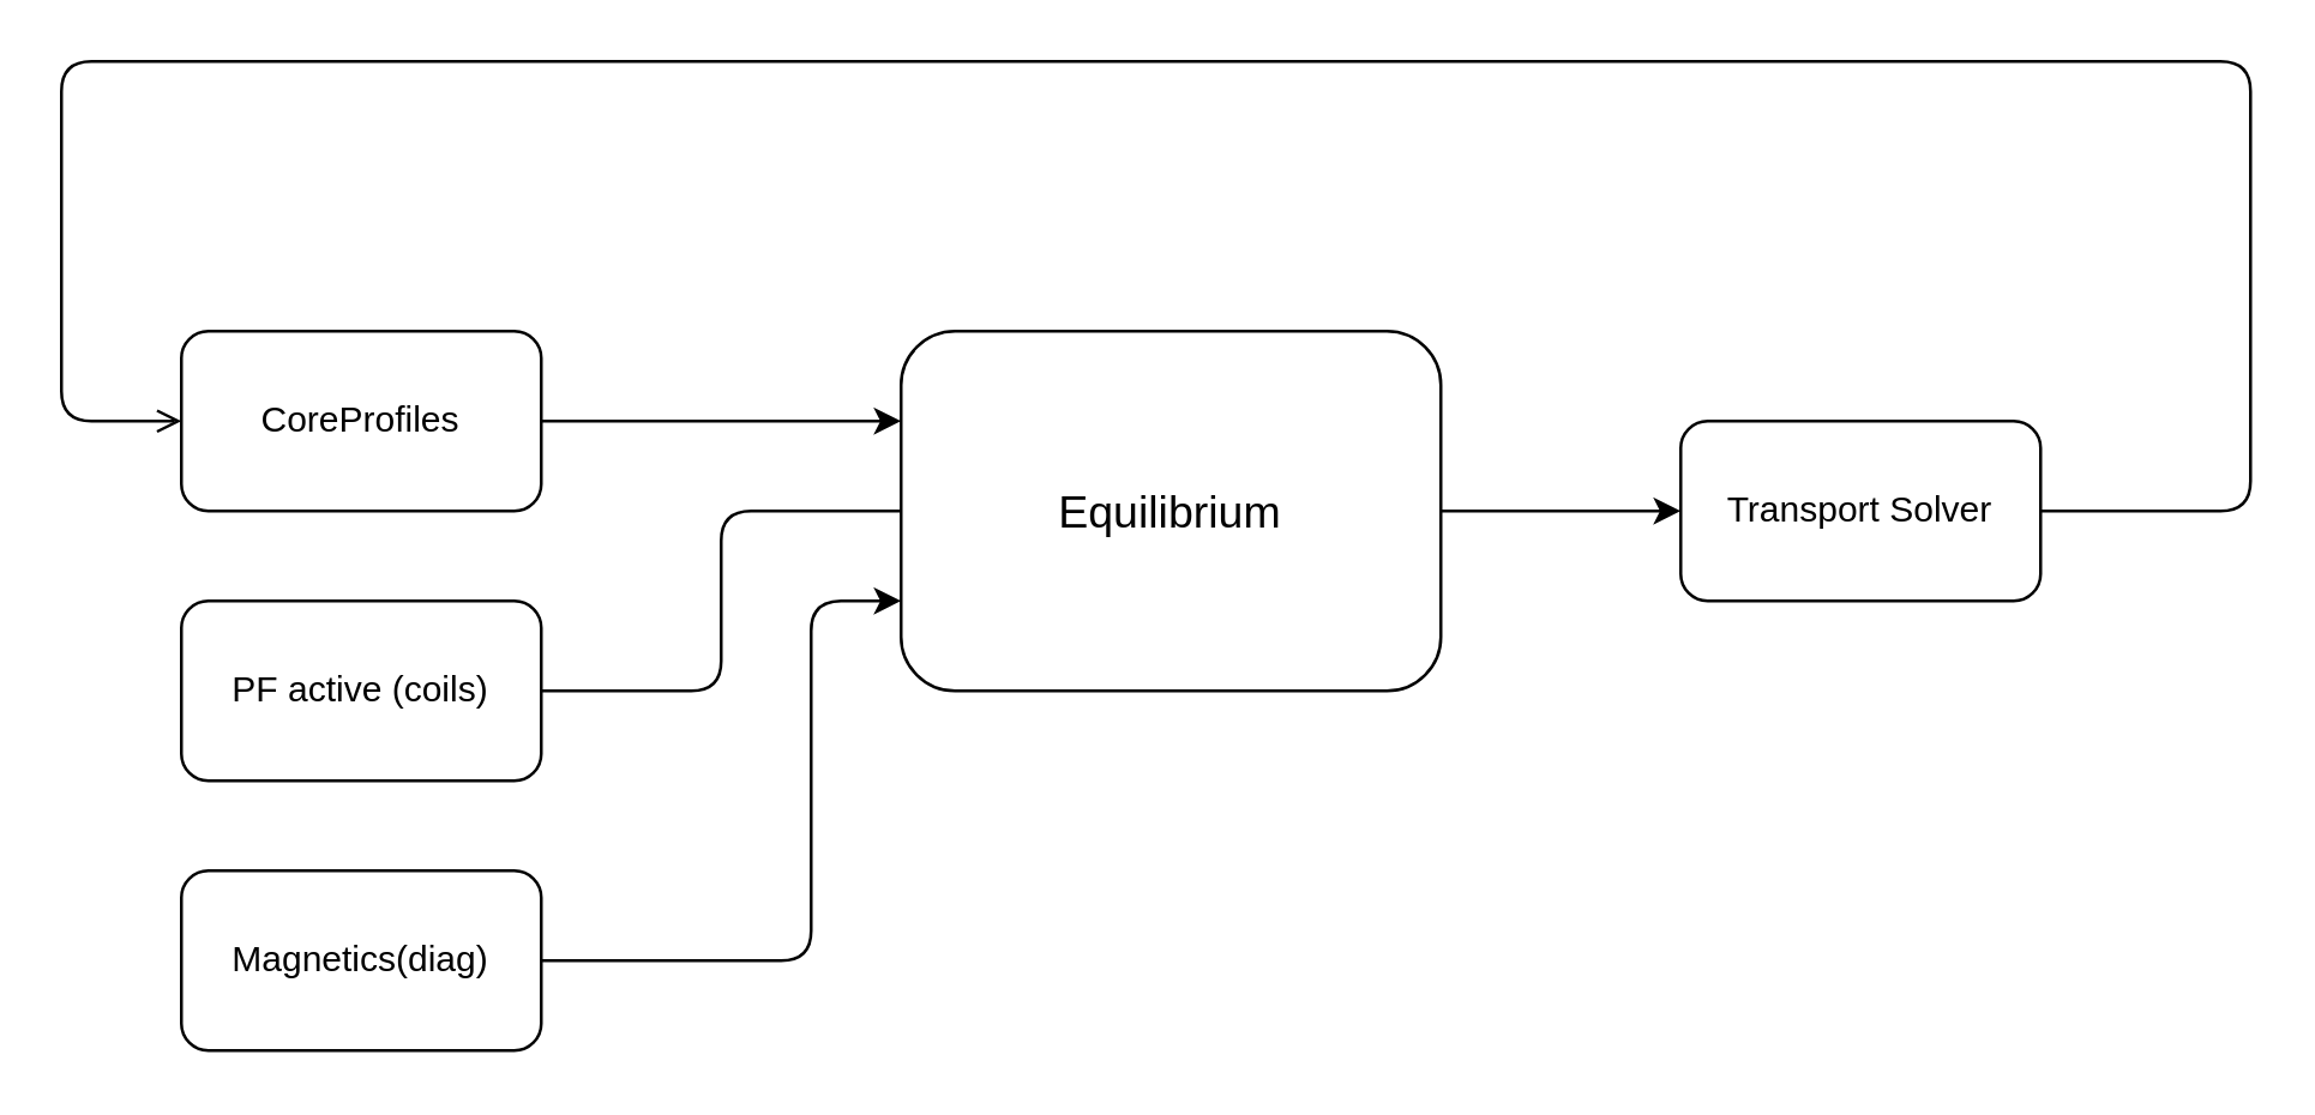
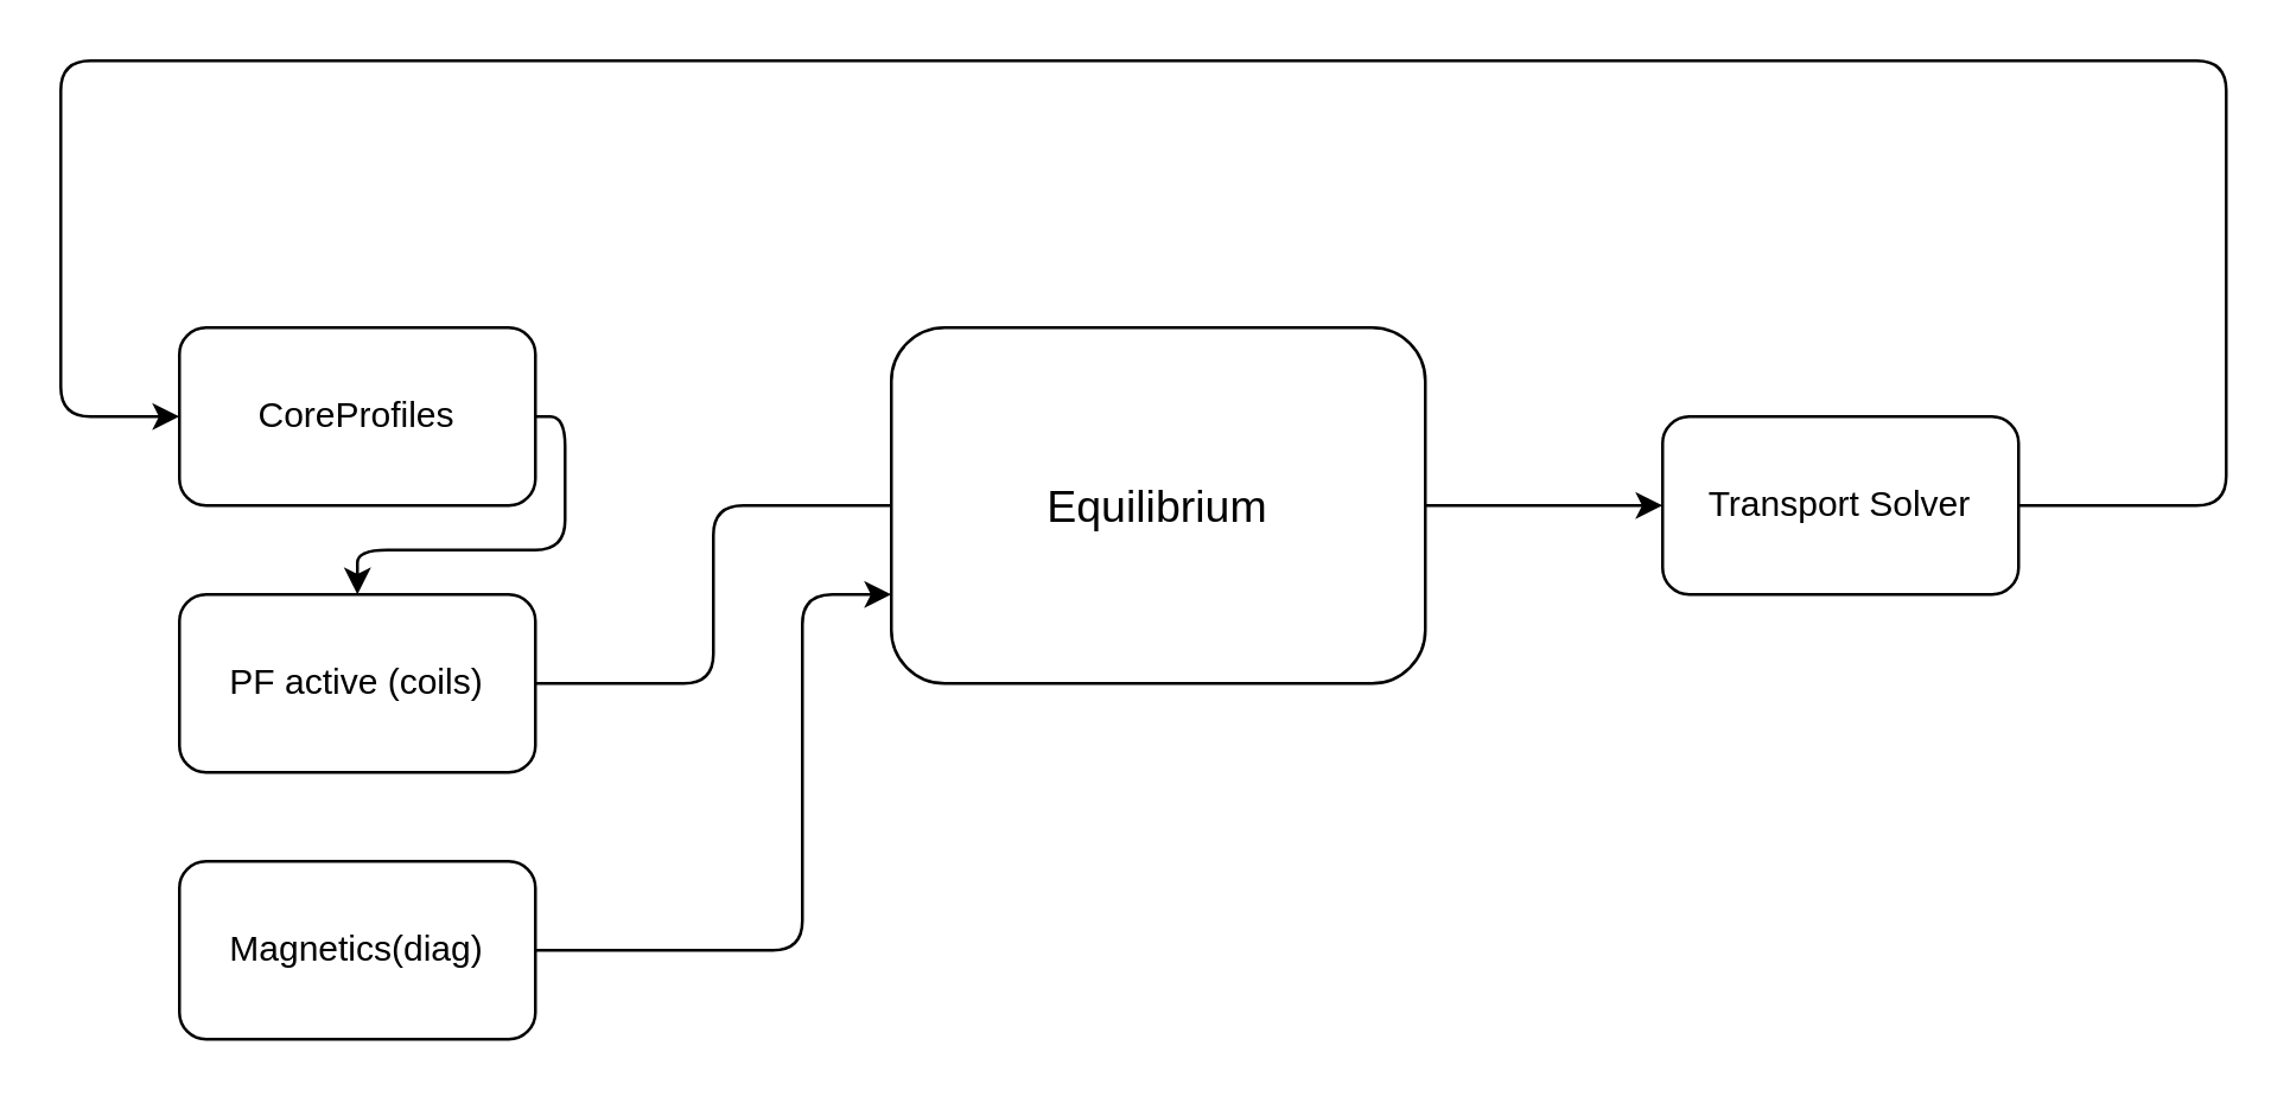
- <mxCell id="10" style="edgeStyle=orthogonalEdgeStyle;html=1;exitX=1;exitY=0.5;exitDx=0;exitDy=0;entryX=0;entryY=0.5;entryDx=0;entryDy=0;endArrow=open;" edge="1" parent="1" source="11" target="5"><mxGeometry relative="1" as="geometry"><Array as="points"><mxPoint x="750" y="170" /><mxPoint x="750" y="20" /><mxPoint x="20" y="20" /><mxPoint x="20" y="140" /></Array></mxGeometry></mxCell>
+ <mxCell id="10" style="edgeStyle=orthogonalEdgeStyle;html=1;exitX=1;exitY=0.5;exitDx=0;exitDy=0;entryX=0;entryY=0.5;entryDx=0;entryDy=0;" edge="1" parent="1" source="11" target="5"><mxGeometry relative="1" as="geometry"><Array as="points"><mxPoint x="750" y="170" /><mxPoint x="750" y="20" /><mxPoint x="20" y="20" /><mxPoint x="20" y="140" /></Array></mxGeometry></mxCell>
- <mxCell id="4" style="edgeStyle=orthogonalEdgeStyle;html=1;exitX=1;exitY=0.5;exitDx=0;exitDy=0;entryX=0;entryY=0.25;entryDx=0;entryDy=0;" edge="1" parent="1" source="5" target="3"><mxGeometry relative="1" as="geometry" /></mxCell>
+ <mxCell id="4" style="edgeStyle=orthogonalEdgeStyle;html=1;exitX=1;exitY=0.5;exitDx=0;exitDy=0;" edge="1" parent="1" source="5" target="7"><mxGeometry relative="1" as="geometry" /></mxCell>
